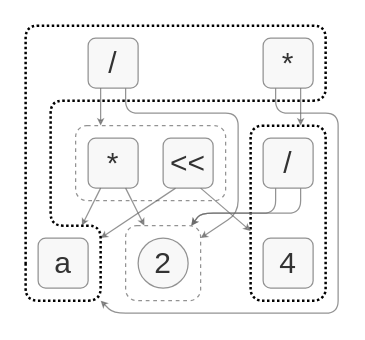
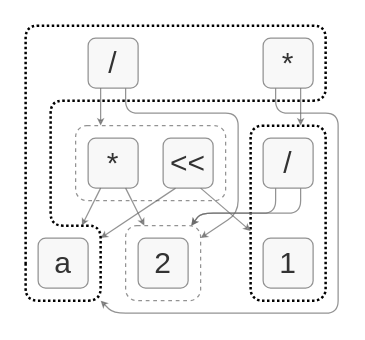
- <mxCell id="9" value="&lt;font style=&quot;font-size: 24px;&quot;&gt;2&lt;/font&gt;" style="ellipse;whiteSpace=wrap;html=1;fontSize=24;verticalAlign=middle;fillColor=#f5f5f5;strokeColor=#666666;fontColor=#333333;opacity=70;" parent="1" vertex="1"><mxGeometry x="110" y="190" width="40" height="40" as="geometry" /></mxCell>
+ <mxCell id="9" value="&lt;font style=&quot;font-size: 24px;&quot;&gt;2&lt;/font&gt;" style="rounded=1;whiteSpace=wrap;html=1;fontSize=24;verticalAlign=middle;fillColor=#f5f5f5;strokeColor=#666666;fontColor=#333333;opacity=70;" parent="1" vertex="1"><mxGeometry x="110" y="190" width="40" height="40" as="geometry" /></mxCell>
- <mxCell id="11" value="&lt;font style=&quot;font-size: 24px&quot;&gt;4&lt;/font&gt;" style="rounded=1;whiteSpace=wrap;html=1;fontSize=24;verticalAlign=middle;fillColor=#f5f5f5;strokeColor=#666666;fontColor=#333333;opacity=70;" parent="1" vertex="1"><mxGeometry x="210" y="190" width="40" height="40" as="geometry" /></mxCell>
+ <mxCell id="11" value="&lt;font style=&quot;font-size: 24px&quot;&gt;1&lt;/font&gt;" style="rounded=1;whiteSpace=wrap;html=1;fontSize=24;verticalAlign=middle;fillColor=#f5f5f5;strokeColor=#666666;fontColor=#333333;opacity=70;" parent="1" vertex="1"><mxGeometry x="210" y="190" width="40" height="40" as="geometry" /></mxCell>
